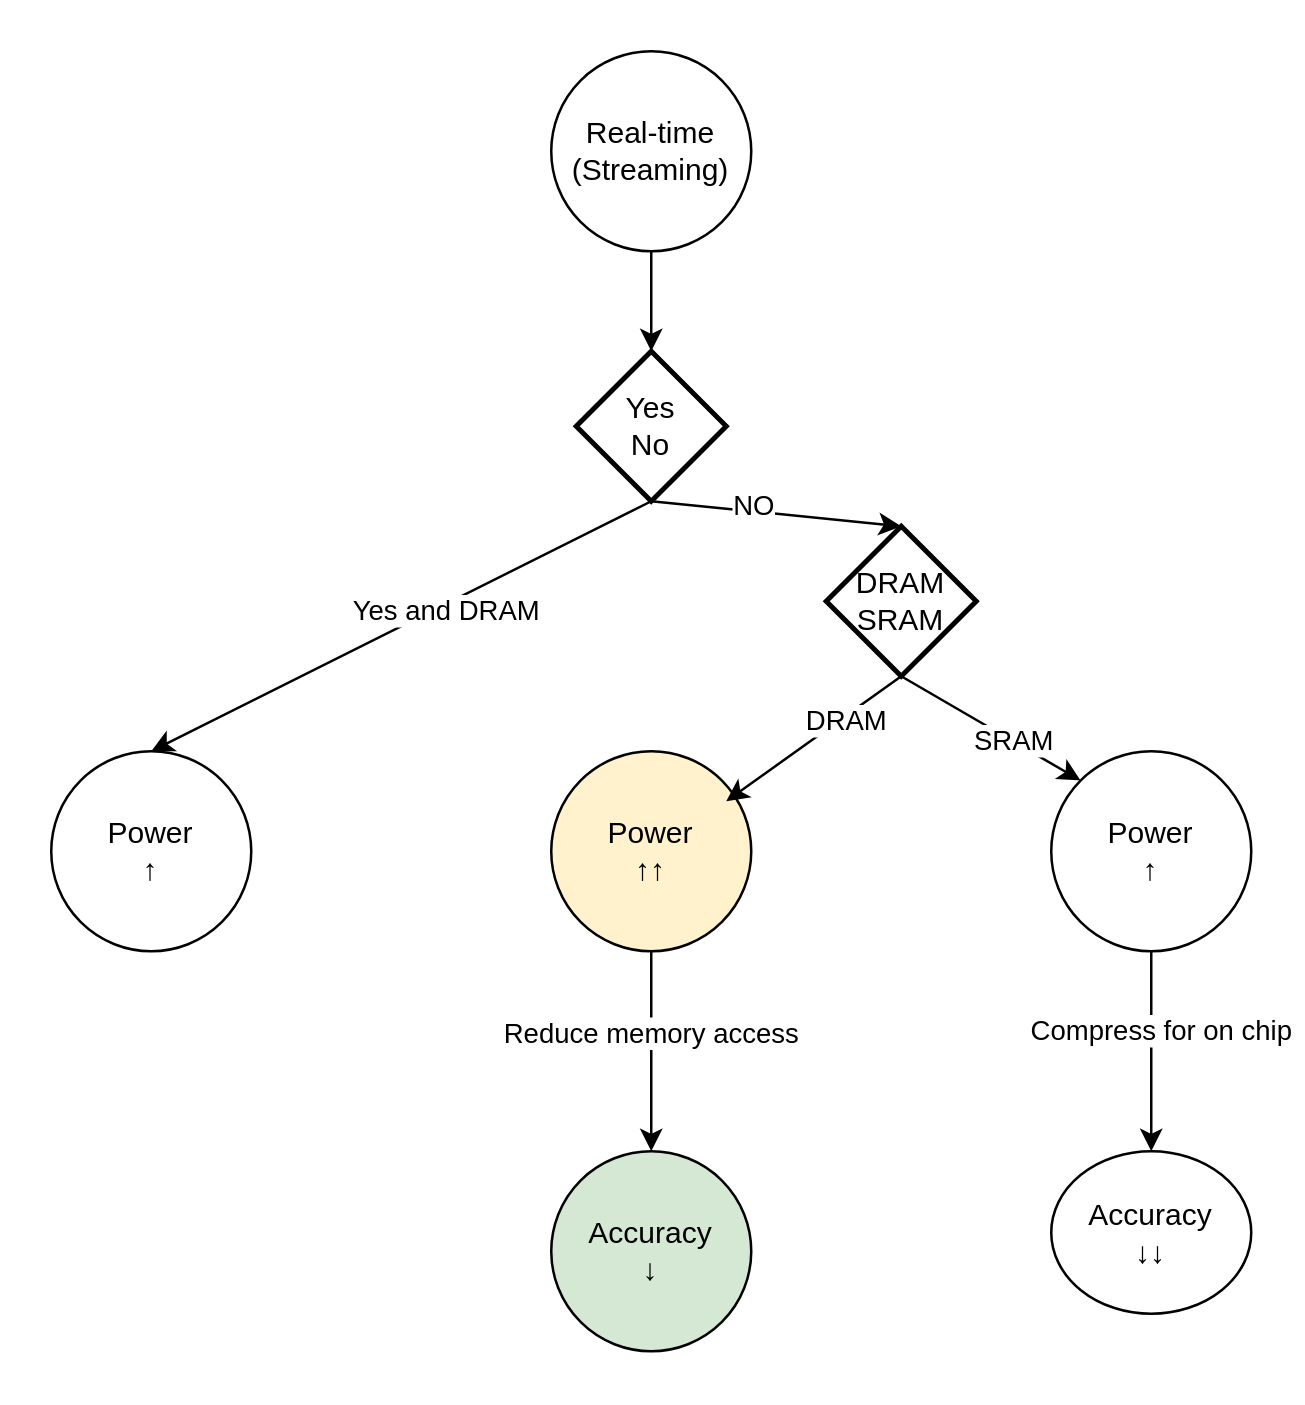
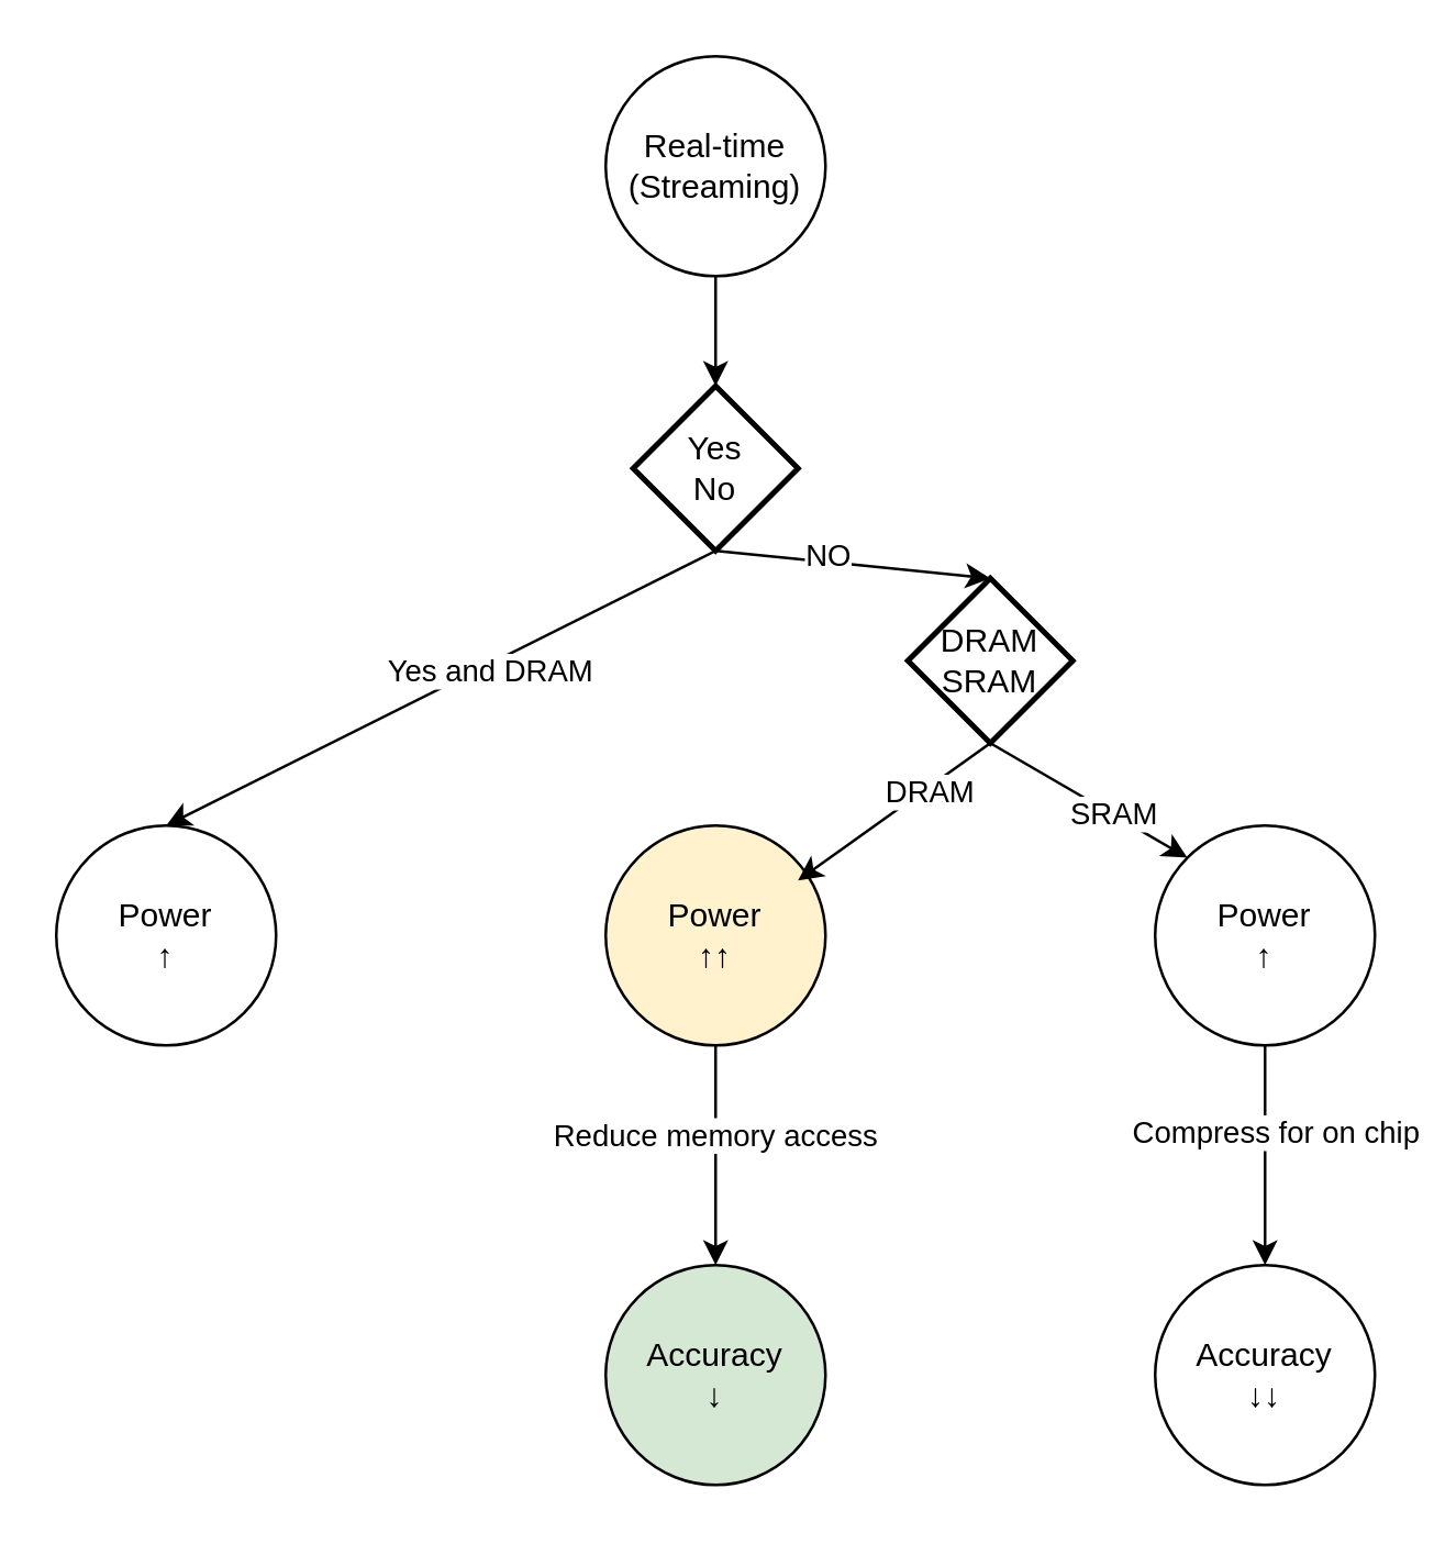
- <mxCell id="4" value="Accuracy &lt;br&gt;↓↓" style="ellipse;whiteSpace=wrap;html=1;aspect=fixed;" vertex="1" parent="1"><mxGeometry x="420" y="460" width="80" height="65" as="geometry" /></mxCell>
+ <mxCell id="4" value="Accuracy &lt;br&gt;↓↓" style="ellipse;whiteSpace=wrap;html=1;aspect=fixed;" vertex="1" parent="1"><mxGeometry x="420" y="460" width="80" height="80" as="geometry" /></mxCell>
